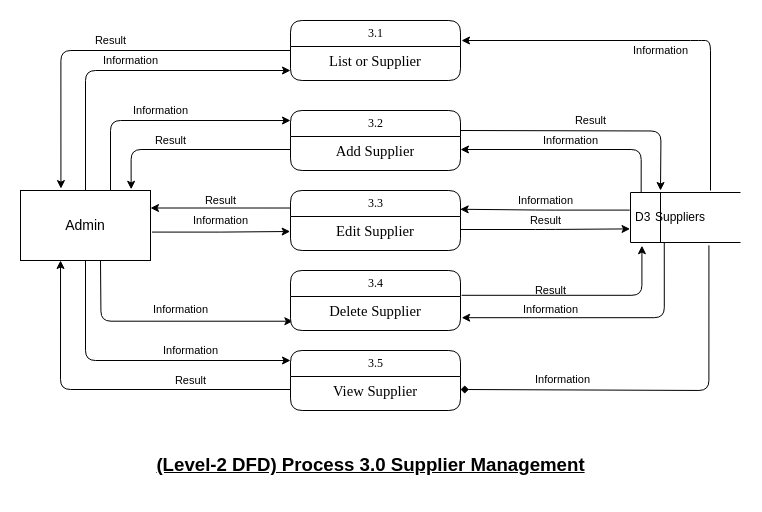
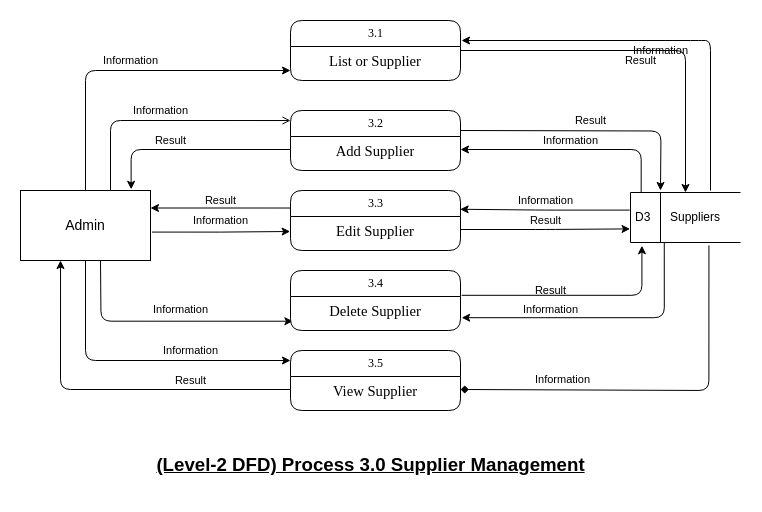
- <mxCell id="3" value="Result" style="edgeStyle=orthogonalEdgeStyle;rounded=1;sketch=0;orthogonalLoop=1;jettySize=auto;html=1;entryX=0.311;entryY=-0.027;entryDx=0;entryDy=0;entryPerimeter=0;labelBackgroundColor=none;" edge="1" parent="1" source="4" target="11"><mxGeometry x="-0.021" y="-10" relative="1" as="geometry"><mxPoint as="offset" /></mxGeometry></mxCell>
+ <mxCell id="3" value="Result" style="edgeStyle=orthogonalEdgeStyle;rounded=1;sketch=0;orthogonalLoop=1;jettySize=auto;html=1;labelBackgroundColor=none;" edge="1" parent="1" source="4" target="26"><mxGeometry x="-0.021" y="-10" relative="1" as="geometry"><mxPoint as="offset" /></mxGeometry></mxCell>
- <mxCell id="10" value="Information" style="edgeStyle=orthogonalEdgeStyle;jumpStyle=none;orthogonalLoop=1;jettySize=auto;html=1;entryX=0;entryY=0.167;entryDx=0;entryDy=0;entryPerimeter=0;shadow=0;labelBackgroundColor=none;rounded=1;" edge="1" parent="1" source="11" target="13"><mxGeometry x="-0.04" y="10" relative="1" as="geometry"><Array as="points"><mxPoint x="110" y="120" /></Array><mxPoint as="offset" /></mxGeometry></mxCell>
+ <mxCell id="10" value="Information" style="edgeStyle=orthogonalEdgeStyle;jumpStyle=none;orthogonalLoop=1;jettySize=auto;html=1;entryX=0;entryY=0.167;entryDx=0;entryDy=0;entryPerimeter=0;shadow=0;labelBackgroundColor=none;rounded=1;endArrow=open;" edge="1" parent="1" source="11" target="13"><mxGeometry x="-0.04" y="10" relative="1" as="geometry"><Array as="points"><mxPoint x="110" y="120" /></Array><mxPoint as="offset" /></mxGeometry></mxCell>
- <mxCell id="28" value="Suppliers" style="text;html=1;strokeColor=none;fillColor=none;align=center;verticalAlign=middle;whiteSpace=wrap;rounded=0;" vertex="1" parent="1"><mxGeometry x="655" y="207" width="50" height="20" as="geometry" /></mxCell>
+ <mxCell id="28" value="Suppliers" style="text;html=1;strokeColor=none;fillColor=none;align=center;verticalAlign=middle;whiteSpace=wrap;rounded=0;" vertex="1" parent="1"><mxGeometry x="670" y="207" width="50" height="20" as="geometry" /></mxCell>
